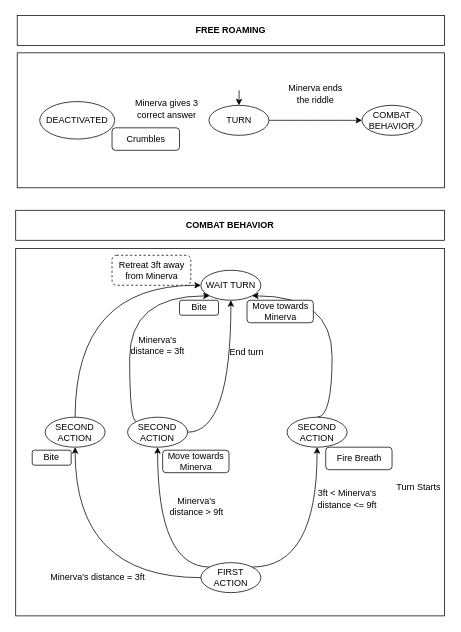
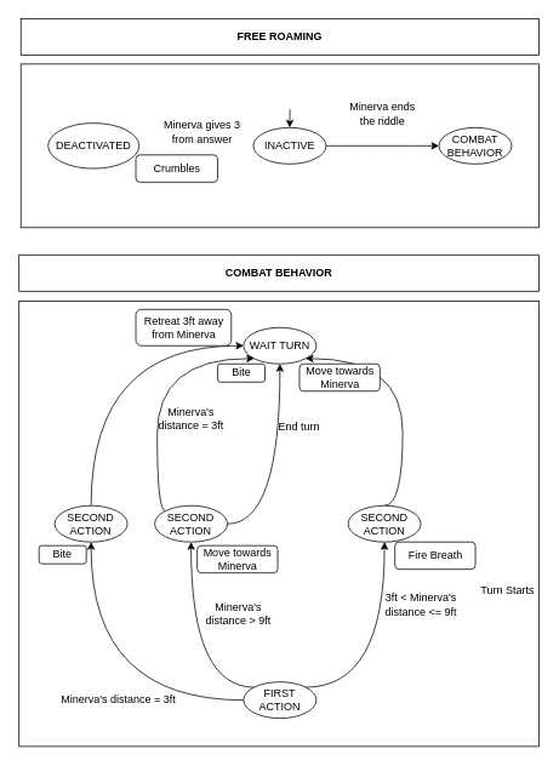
- <mxCell id="10" value="Minerva gives 3 correct answer" style="text;html=1;strokeColor=none;fillColor=none;align=center;verticalAlign=middle;whiteSpace=wrap;rounded=0;" parent="1" vertex="1"><mxGeometry x="169.25" y="135" width="105" height="20" as="geometry" /></mxCell>
+ <mxCell id="10" value="Minerva gives 3 from answer" style="text;html=1;strokeColor=none;fillColor=none;align=center;verticalAlign=middle;whiteSpace=wrap;rounded=0;" parent="1" vertex="1"><mxGeometry x="169.25" y="135" width="105" height="20" as="geometry" /></mxCell>
- <mxCell id="5" value="TURN" style="ellipse;whiteSpace=wrap;html=1;" parent="1" vertex="1"><mxGeometry x="277.75" y="140" width="80" height="40" as="geometry" /></mxCell>
+ <mxCell id="5" value="INACTIVE" style="ellipse;whiteSpace=wrap;html=1;" parent="1" vertex="1"><mxGeometry x="277.75" y="140" width="80" height="40" as="geometry" /></mxCell>
- <mxCell id="35" value="Retreat 3ft away from Minerva" style="rounded=1;whiteSpace=wrap;html=1;dashed=1;" parent="1" vertex="1"><mxGeometry x="148.5" y="340" width="105" height="40" as="geometry" /></mxCell>
+ <mxCell id="35" value="Retreat 3ft away from Minerva" style="rounded=1;whiteSpace=wrap;html=1;" parent="1" vertex="1"><mxGeometry x="148.5" y="340" width="105" height="40" as="geometry" /></mxCell>
